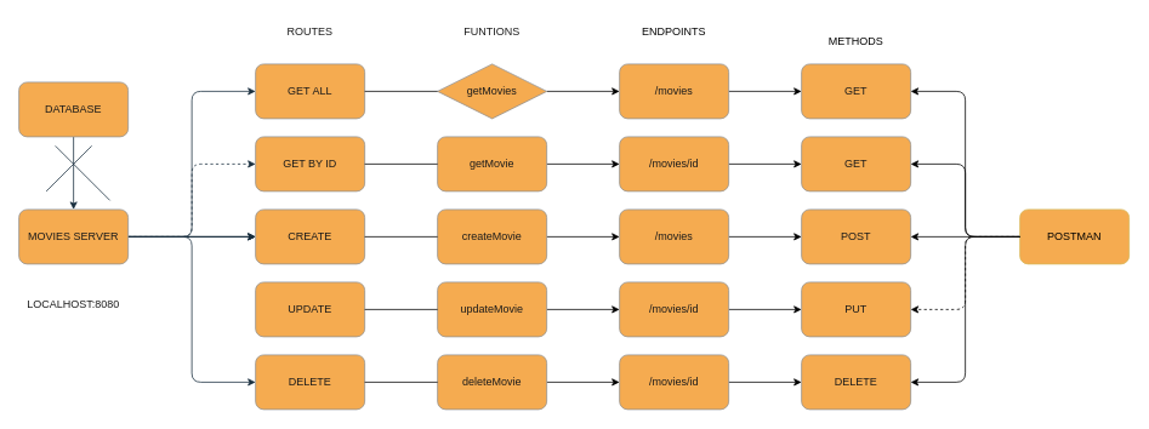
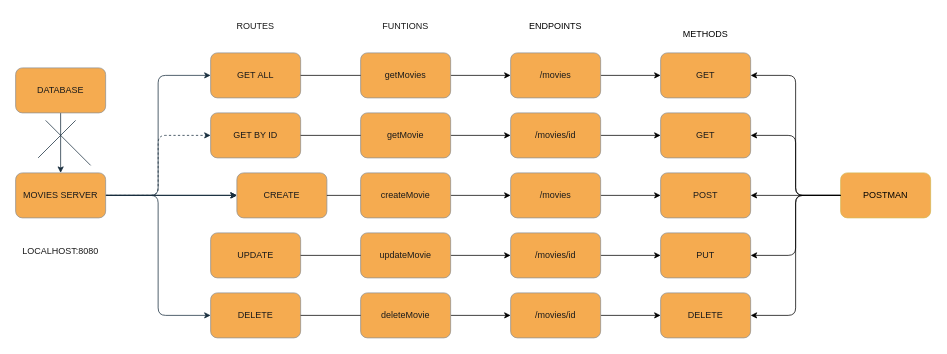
- <mxCell id="23" value="getMovies" style="rhombus;whiteSpace=wrap;html=1;labelBackgroundColor=none;fillColor=#F5AB50;strokeColor=#909090;fontColor=#1A1A1A;" vertex="1" parent="1"><mxGeometry x="480" y="70" width="120" height="60" as="geometry" /></mxCell>
+ <mxCell id="23" value="getMovies" style="rounded=1;whiteSpace=wrap;html=1;labelBackgroundColor=none;fillColor=#F5AB50;strokeColor=#909090;fontColor=#1A1A1A;" vertex="1" parent="1"><mxGeometry x="480" y="70" width="120" height="60" as="geometry" /></mxCell>
- <mxCell id="13" value="CREATE" style="rounded=1;whiteSpace=wrap;html=1;labelBackgroundColor=none;fillColor=#F5AB50;strokeColor=#909090;fontColor=#1A1A1A;" vertex="1" parent="1"><mxGeometry x="280" y="230" width="120" height="60" as="geometry" /></mxCell>
+ <mxCell id="13" value="CREATE" style="rounded=1;whiteSpace=wrap;html=1;labelBackgroundColor=none;fillColor=#F5AB50;strokeColor=#909090;fontColor=#1A1A1A;" vertex="1" parent="1"><mxGeometry x="315" y="230" width="120" height="60" as="geometry" /></mxCell>
- <mxCell id="58" value="" style="edgeStyle=orthogonalEdgeStyle;rounded=1;orthogonalLoop=1;jettySize=auto;html=1;entryX=1;entryY=0.5;entryDx=0;entryDy=0;exitX=0;exitY=0.5;exitDx=0;exitDy=0;dashed=1;" edge="1" parent="1" source="56" target="52"><mxGeometry relative="1" as="geometry"><mxPoint x="1010" y="270" as="targetPoint" /><mxPoint x="1130" y="270" as="sourcePoint" /></mxGeometry></mxCell>
+ <mxCell id="58" value="" style="edgeStyle=orthogonalEdgeStyle;rounded=1;orthogonalLoop=1;jettySize=auto;html=1;entryX=1;entryY=0.5;entryDx=0;entryDy=0;exitX=0;exitY=0.5;exitDx=0;exitDy=0;" edge="1" parent="1" source="56" target="52"><mxGeometry relative="1" as="geometry"><mxPoint x="1010" y="270" as="targetPoint" /><mxPoint x="1130" y="270" as="sourcePoint" /></mxGeometry></mxCell>
